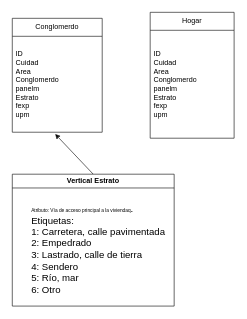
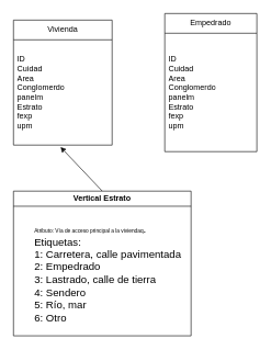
- <mxCell id="4" value="Hogar" style="swimlane;fontStyle=0;childLayout=stackLayout;horizontal=1;startSize=30;horizontalStack=0;resizeParent=1;resizeParentMax=0;resizeLast=0;collapsible=1;marginBottom=0;whiteSpace=wrap;html=1;" parent="1" vertex="1"><mxGeometry x="250" y="20" width="140" height="210" as="geometry" /></mxCell>
+ <mxCell id="4" value="Empedrado" style="swimlane;fontStyle=0;childLayout=stackLayout;horizontal=1;startSize=30;horizontalStack=0;resizeParent=1;resizeParentMax=0;resizeLast=0;collapsible=1;marginBottom=0;whiteSpace=wrap;html=1;" parent="1" vertex="1"><mxGeometry x="250" y="20" width="140" height="210" as="geometry" /></mxCell>
- <mxCell id="2" value="Conglomerdo" style="swimlane;fontStyle=0;childLayout=stackLayout;horizontal=1;startSize=30;horizontalStack=0;resizeParent=1;resizeParentMax=0;resizeLast=0;collapsible=1;marginBottom=0;whiteSpace=wrap;html=1;" parent="1" vertex="1"><mxGeometry x="20" y="30" width="150" height="190" as="geometry"><mxRectangle x="100" y="320" width="90" height="30" as="alternateBounds" /></mxGeometry></mxCell>
+ <mxCell id="2" value="Vivienda" style="swimlane;fontStyle=0;childLayout=stackLayout;horizontal=1;startSize=30;horizontalStack=0;resizeParent=1;resizeParentMax=0;resizeLast=0;collapsible=1;marginBottom=0;whiteSpace=wrap;html=1;" parent="1" vertex="1"><mxGeometry x="20" y="30" width="150" height="190" as="geometry"><mxRectangle x="100" y="320" width="90" height="30" as="alternateBounds" /></mxGeometry></mxCell>
